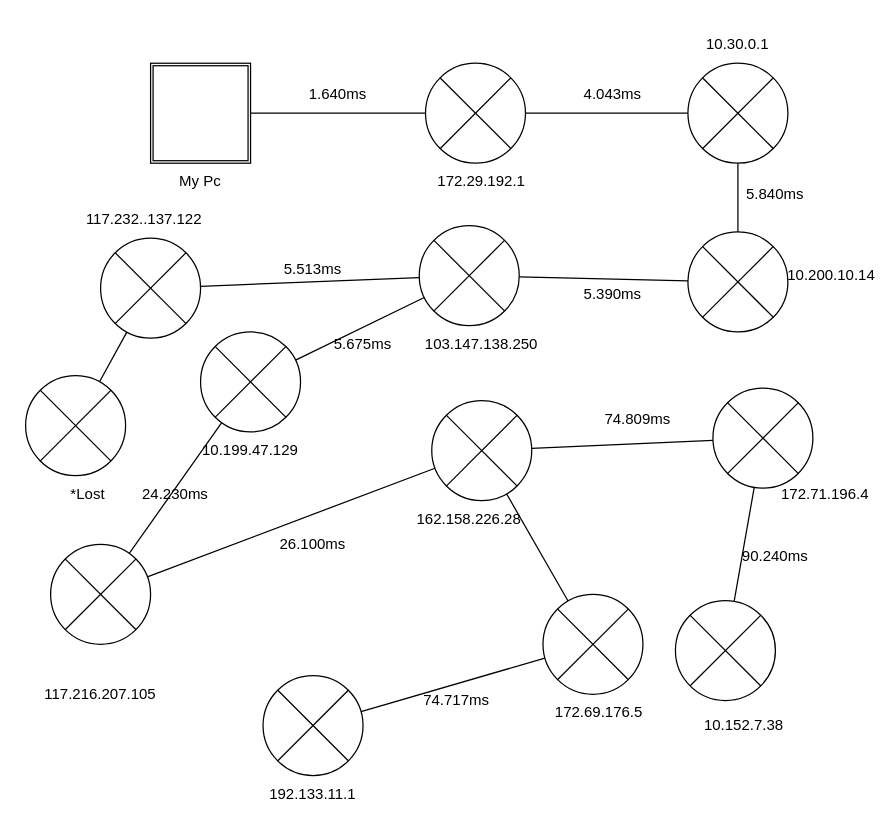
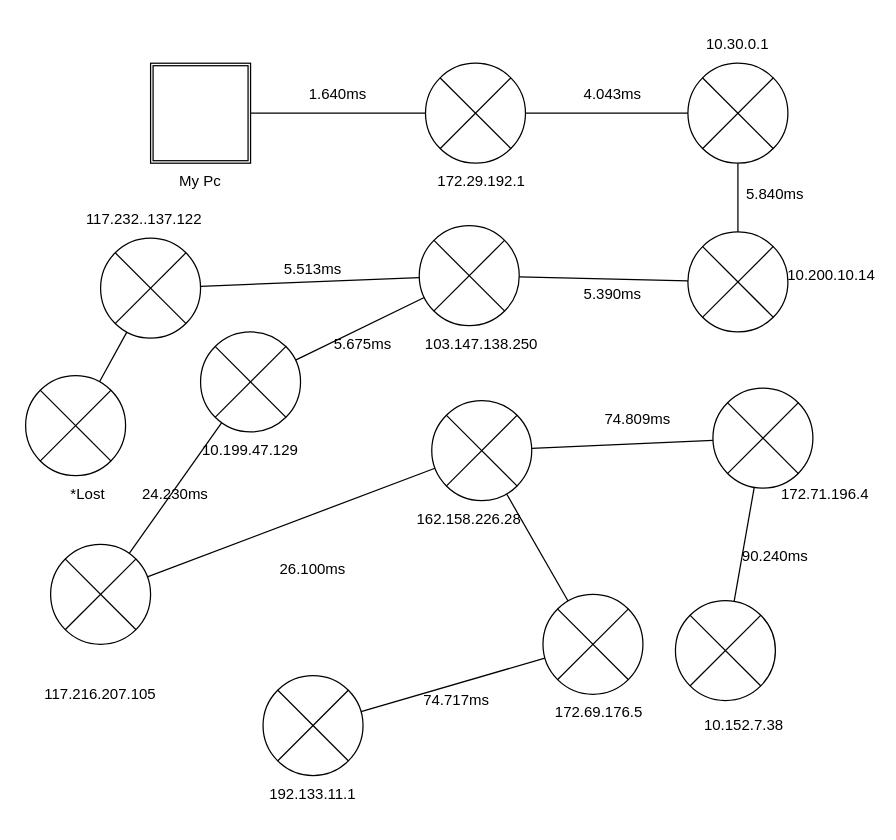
- <mxCell id="42" value="26.100ms" style="text;strokeColor=none;align=center;fillColor=none;html=1;verticalAlign=middle;whiteSpace=wrap;rounded=0;" vertex="1" parent="1"><mxGeometry x="220" y="420" width="60" height="30" as="geometry" /></mxCell>
+ <mxCell id="42" value="26.100ms" style="text;strokeColor=none;align=center;fillColor=none;html=1;verticalAlign=middle;whiteSpace=wrap;rounded=0;" vertex="1" parent="1"><mxGeometry x="220" y="440" width="60" height="30" as="geometry" /></mxCell>
